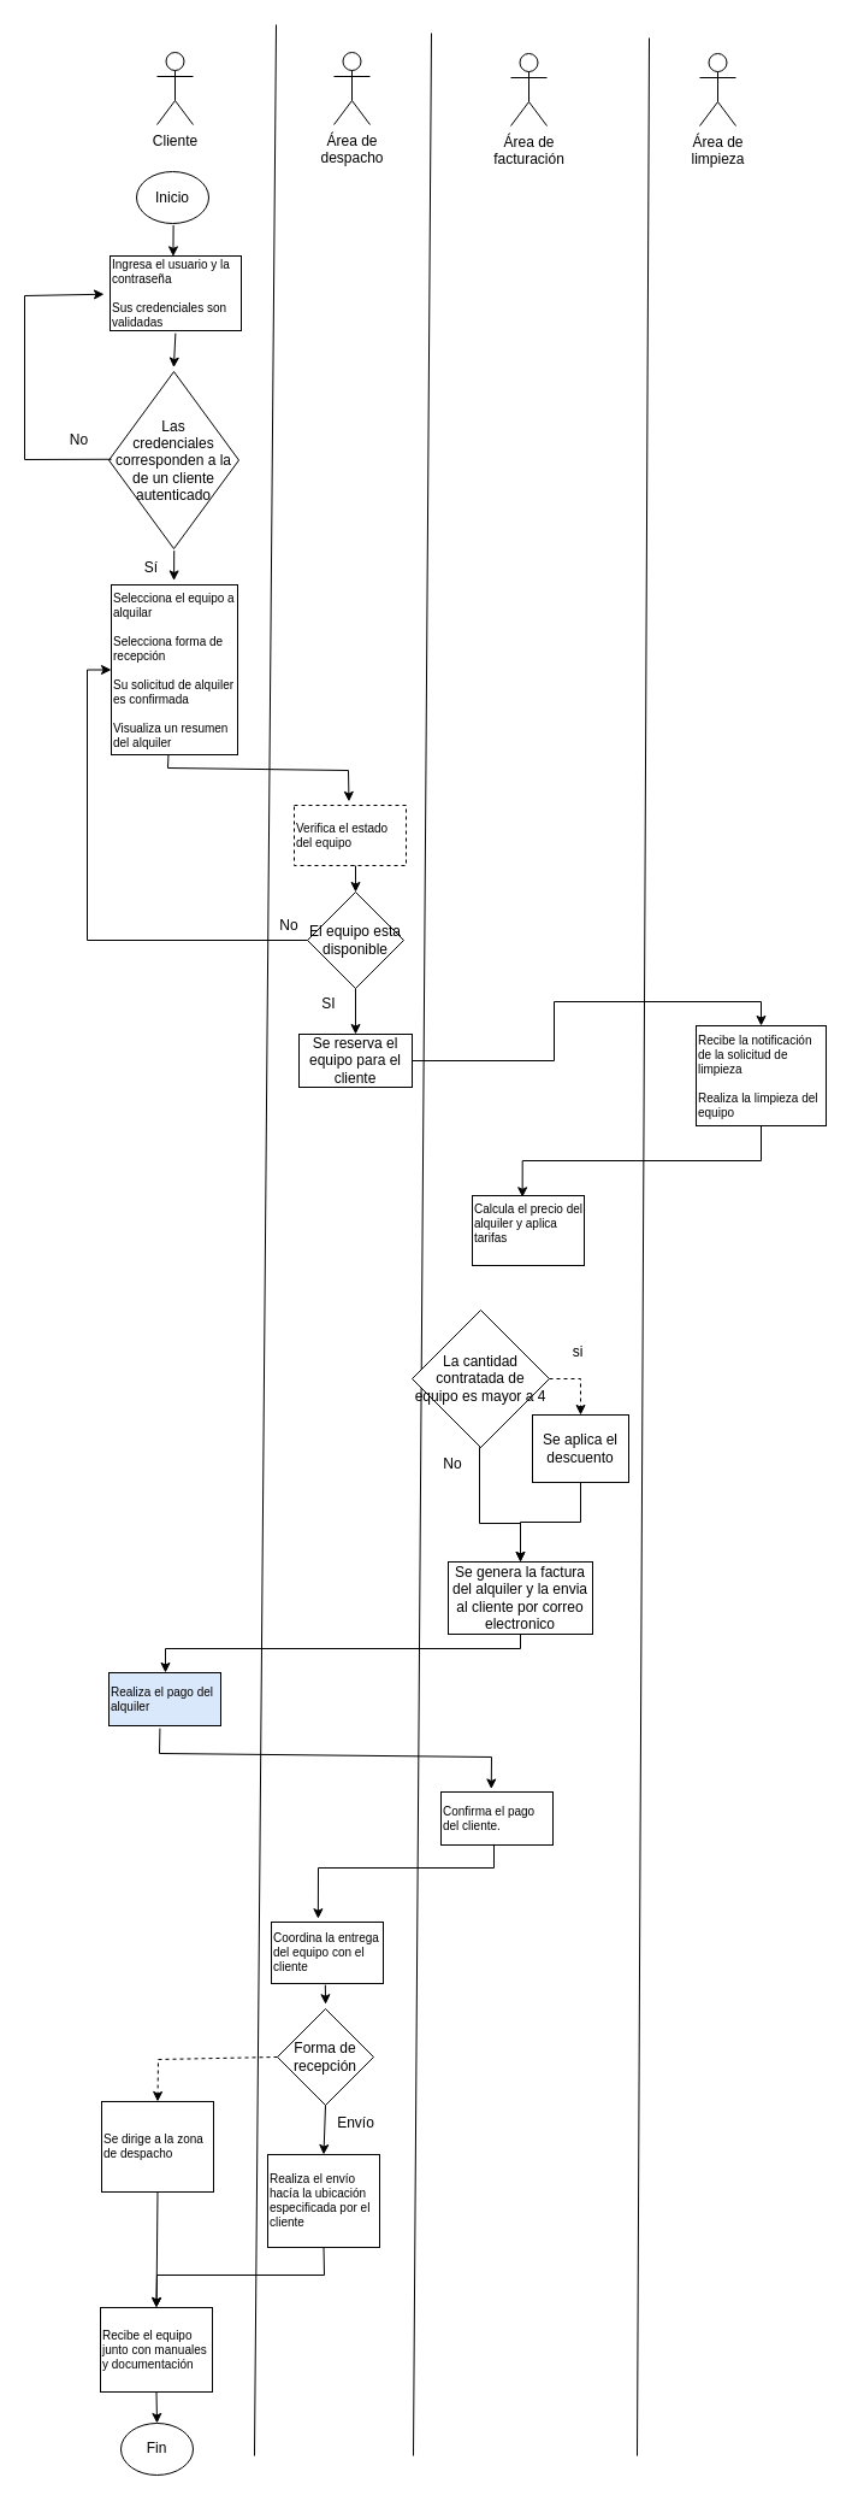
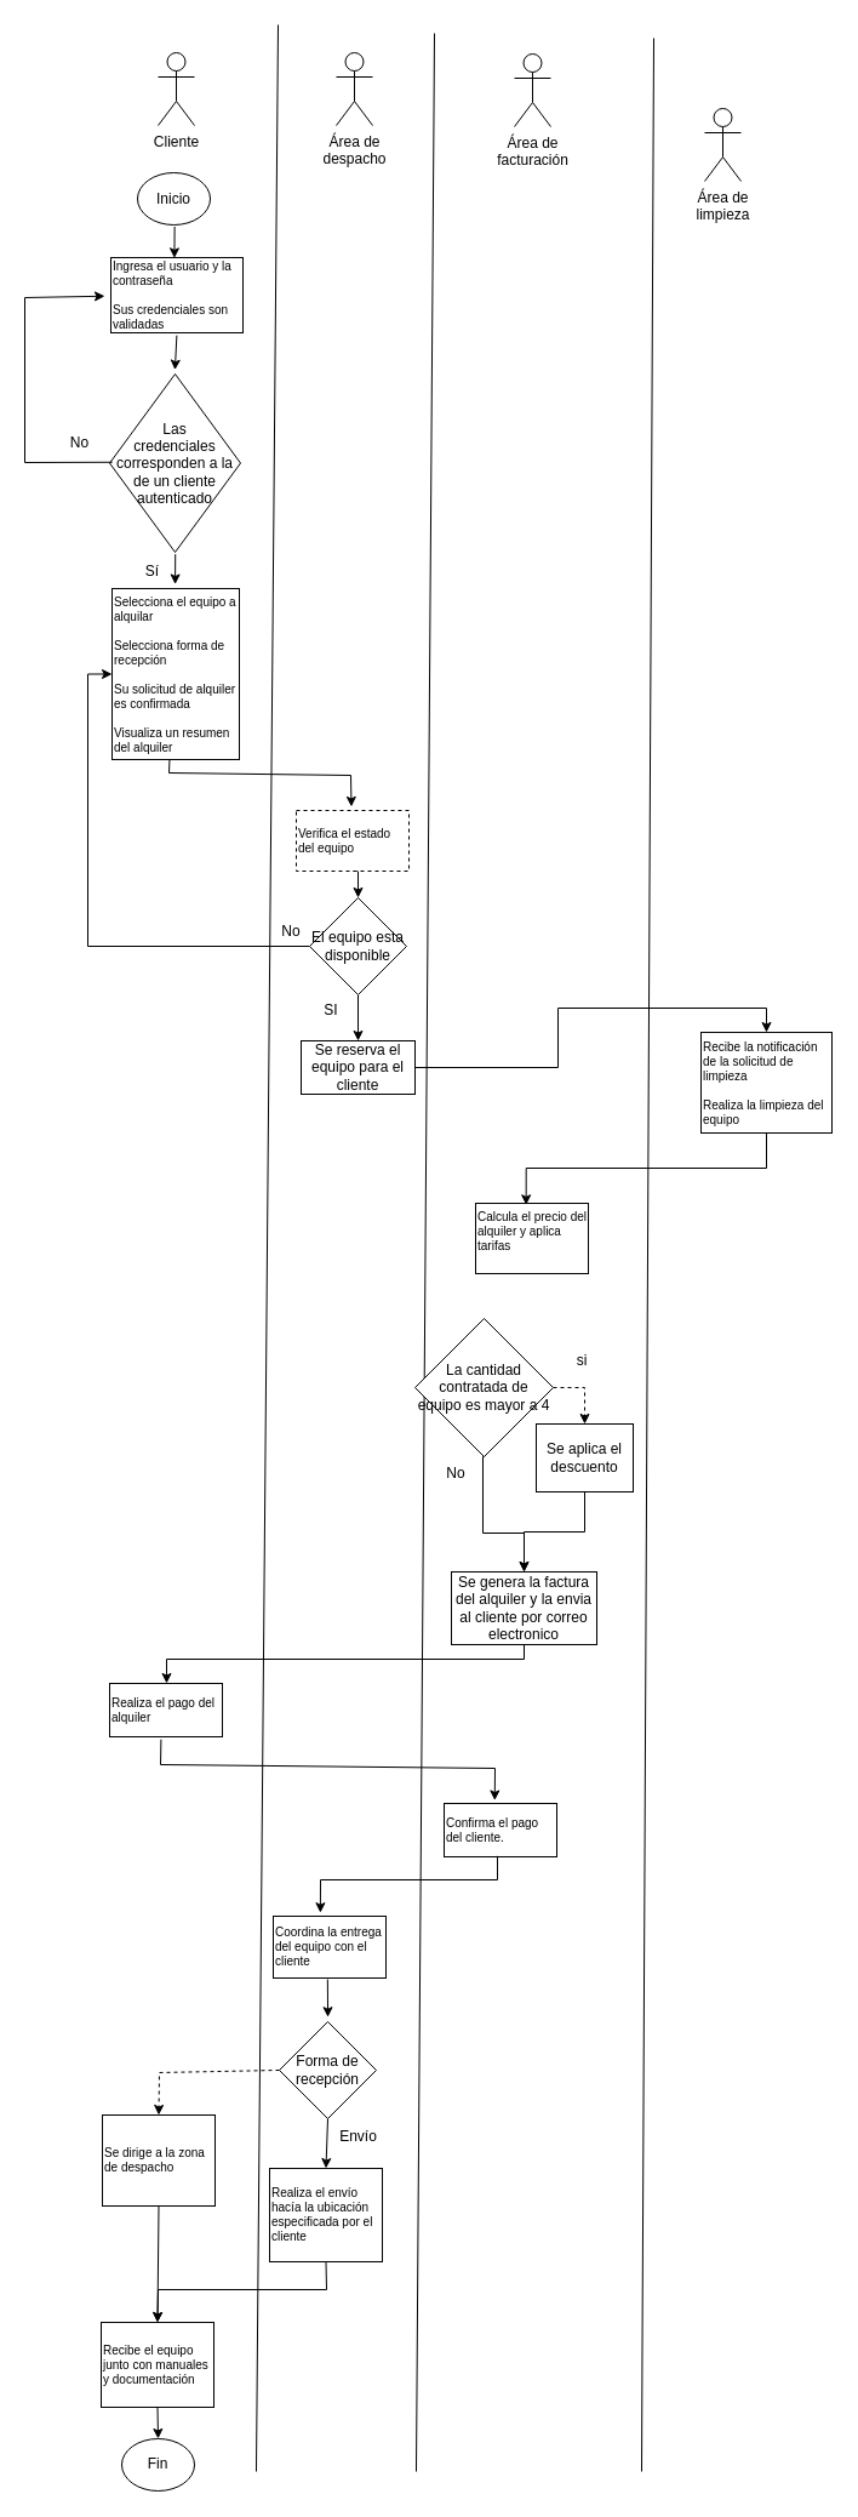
- <mxCell id="4" value="Área de&lt;br&gt;limpieza" style="shape=umlActor;verticalLabelPosition=bottom;verticalAlign=top;html=1;outlineConnect=0;" parent="1" vertex="1"><mxGeometry x="581" y="44" width="30" height="60" as="geometry" /></mxCell>
+ <mxCell id="4" value="Área de&lt;br&gt;limpieza" style="shape=umlActor;verticalLabelPosition=bottom;verticalAlign=top;html=1;outlineConnect=0;" parent="1" vertex="1"><mxGeometry x="581" y="89" width="30" height="60" as="geometry" /></mxCell>
- <mxCell id="25" value="Realiza el pago del alquiler" style="rounded=0;whiteSpace=wrap;html=1;fontSize=10;align=left;fillColor=#dae8fc;" parent="1" vertex="1"><mxGeometry x="90" y="1387.99" width="93" height="44" as="geometry" /></mxCell>
+ <mxCell id="25" value="Realiza el pago del alquiler" style="rounded=0;whiteSpace=wrap;html=1;fontSize=10;align=left;" parent="1" vertex="1"><mxGeometry x="90" y="1387.99" width="93" height="44" as="geometry" /></mxCell>
- <mxCell id="21" value="Coordina la entrega del equipo con el cliente" style="rounded=0;whiteSpace=wrap;html=1;fontSize=10;align=left;" parent="1" vertex="1"><mxGeometry x="225" y="1594.99" width="93" height="51" as="geometry" /></mxCell>
+ <mxCell id="21" value="Coordina la entrega del equipo con el cliente" style="rounded=0;whiteSpace=wrap;html=1;fontSize=10;align=left;" parent="1" vertex="1"><mxGeometry x="225" y="1579.99" width="93" height="51" as="geometry" /></mxCell>
